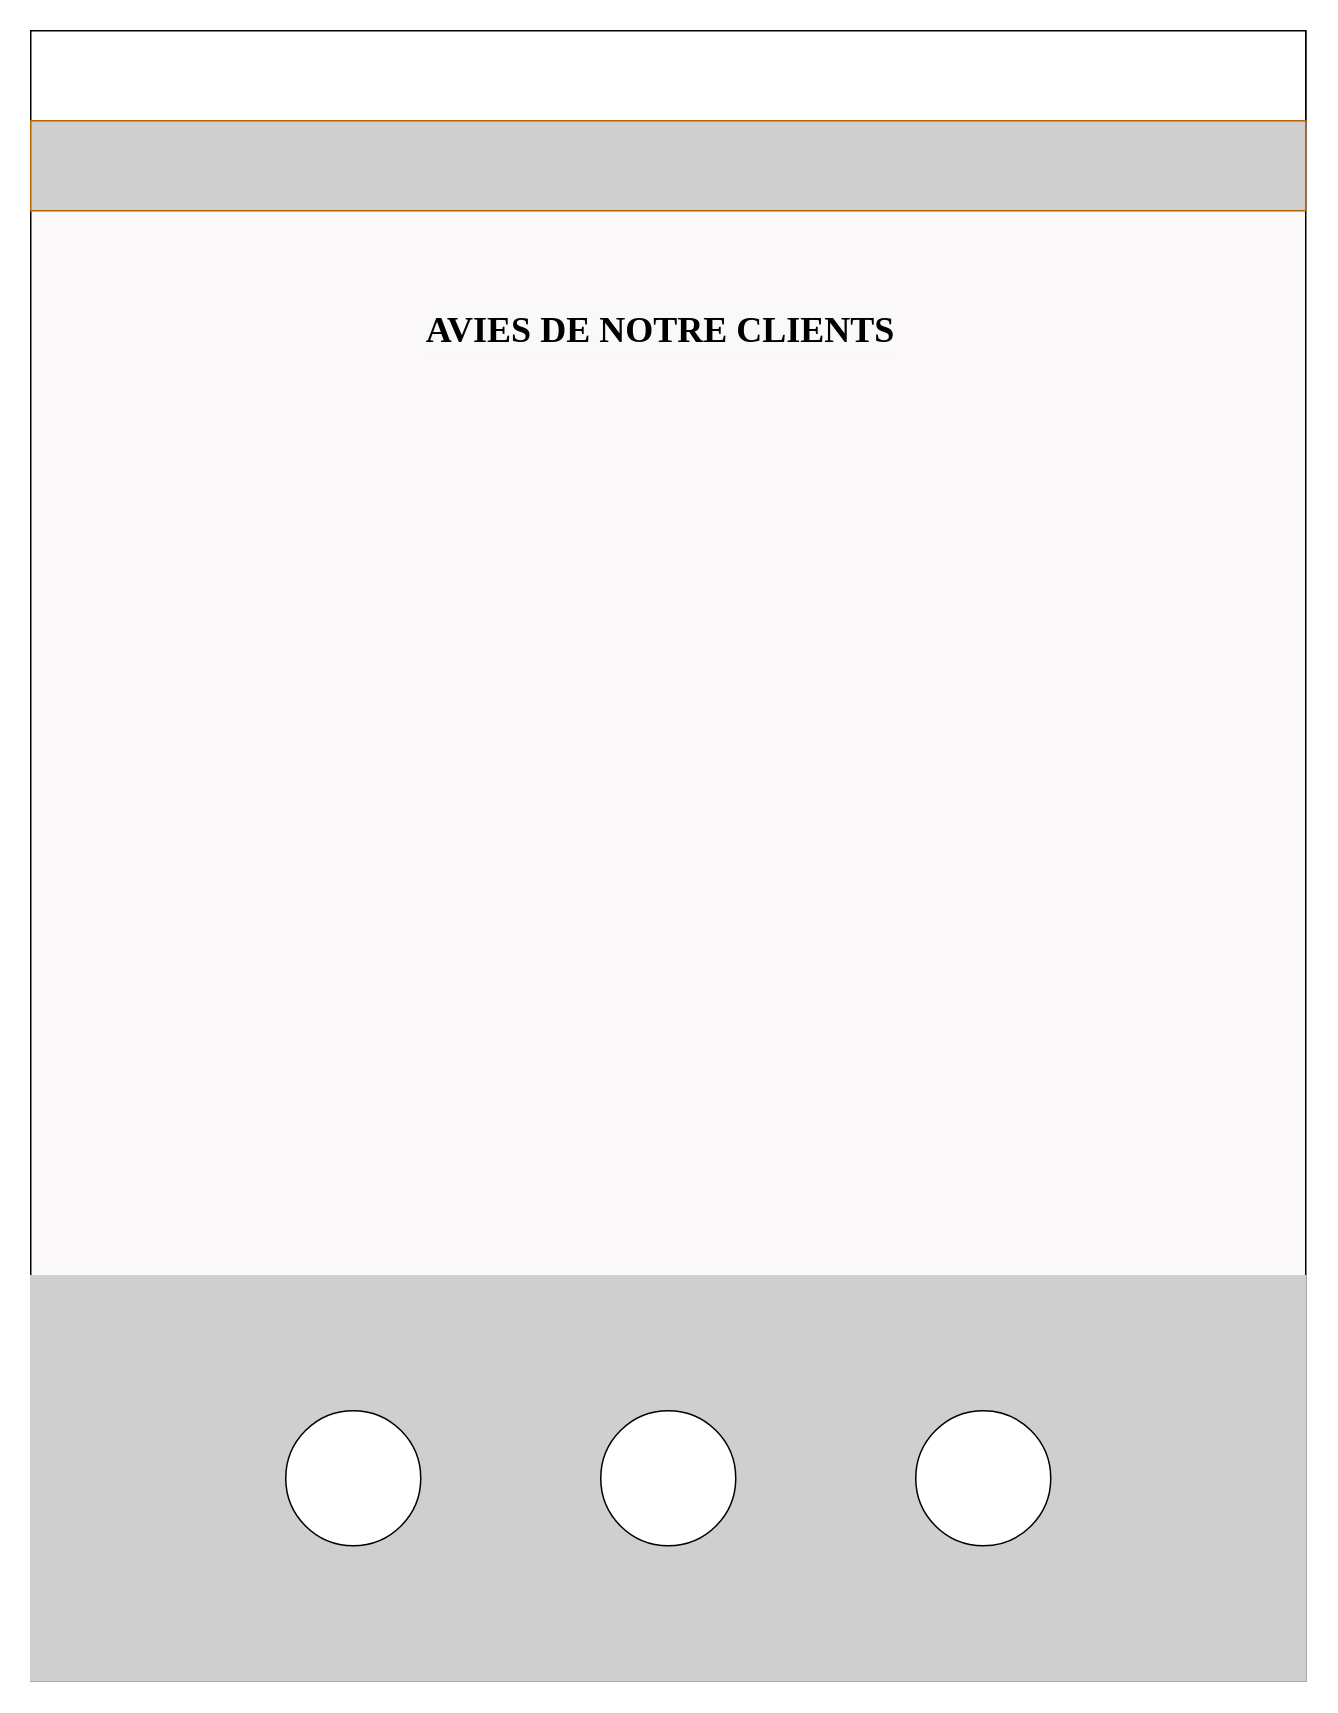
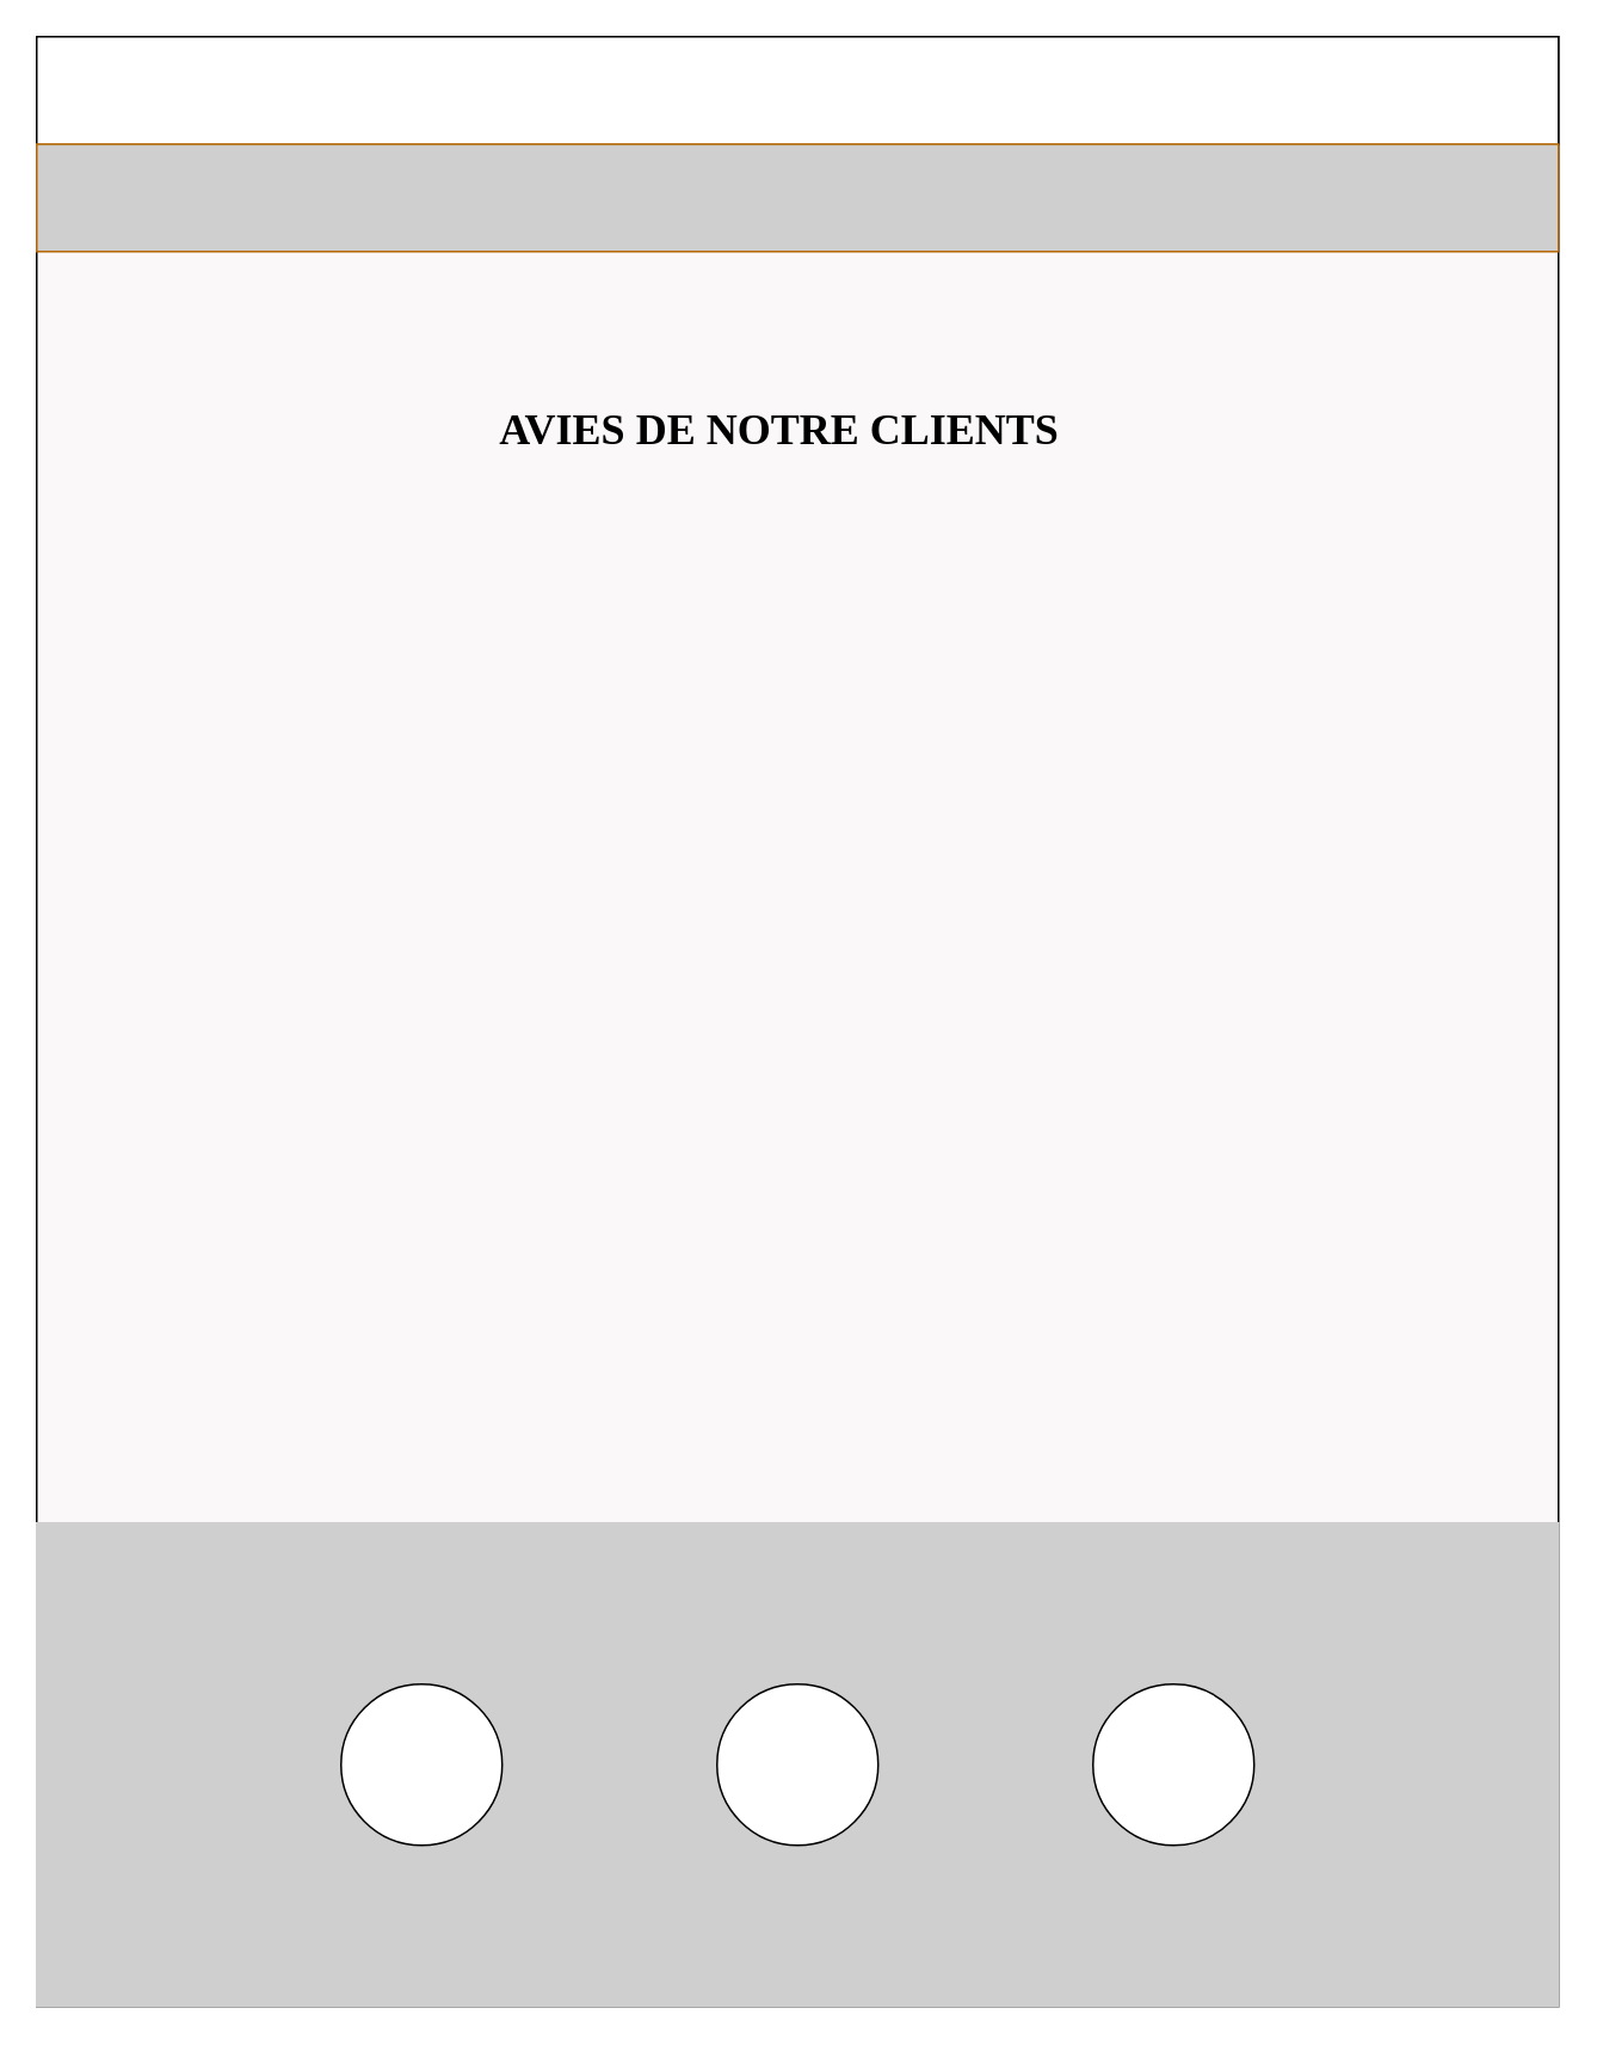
- <mxCell id="5" value="AVIES DE NOTRE CLIENTS" style="rounded=0;whiteSpace=wrap;html=1;shadow=0;glass=0;labelBackgroundColor=#FAF8F8;fontFamily=Georgia;fontColor=#000000;fillColor=none;gradientColor=none;gradientDirection=radial;labelBorderColor=none;fontStyle=1;dashed=1;dashPattern=1 4;opacity=0;fontSize=24;" parent="1" vertex="1"><mxGeometry x="210" y="180" width="460" height="80" as="geometry" /></mxCell>
+ <mxCell id="5" value="AVIES DE NOTRE CLIENTS" style="rounded=0;whiteSpace=wrap;html=1;shadow=0;glass=0;labelBackgroundColor=#FAF8F8;fontFamily=Georgia;fontColor=#000000;fillColor=none;gradientColor=none;gradientDirection=radial;labelBorderColor=none;fontStyle=1;dashed=1;dashPattern=1 4;opacity=0;fontSize=24;" parent="1" vertex="1"><mxGeometry x="205" y="200" width="460" height="80" as="geometry" /></mxCell>
